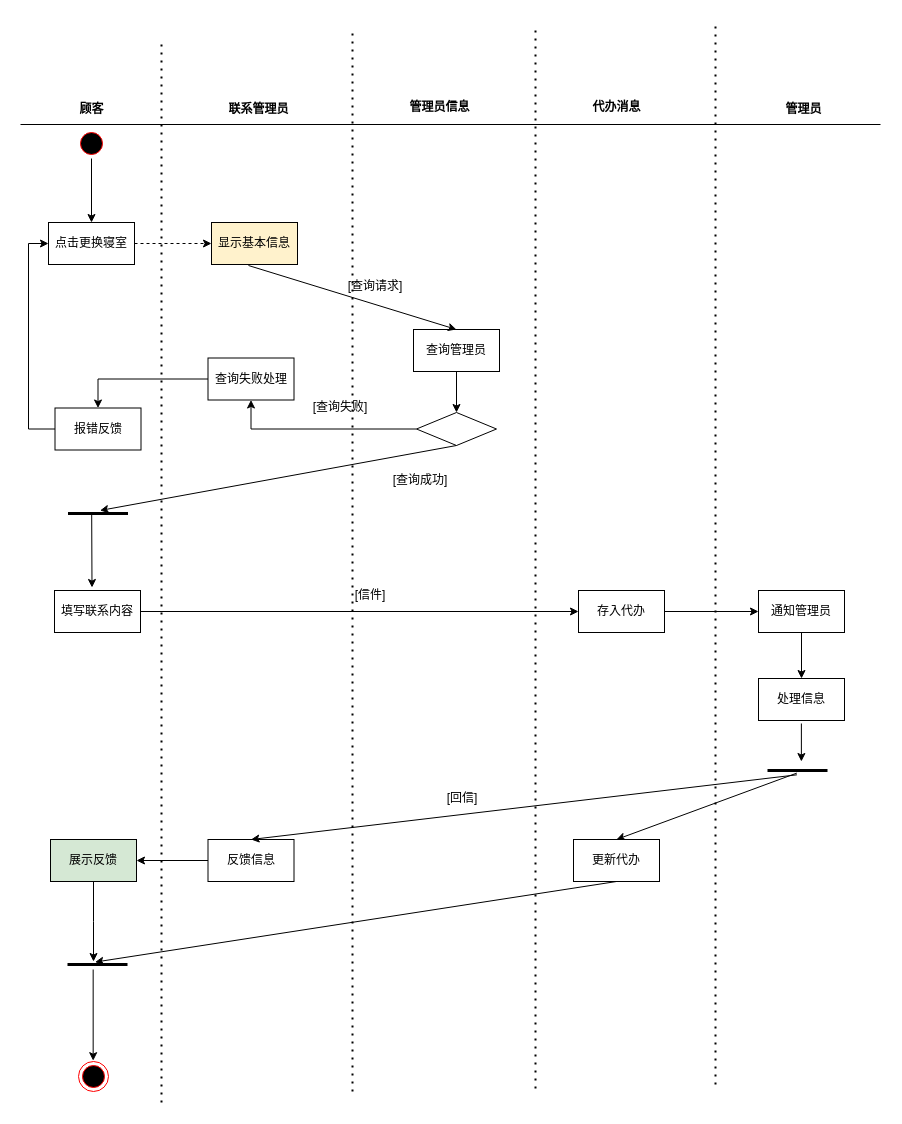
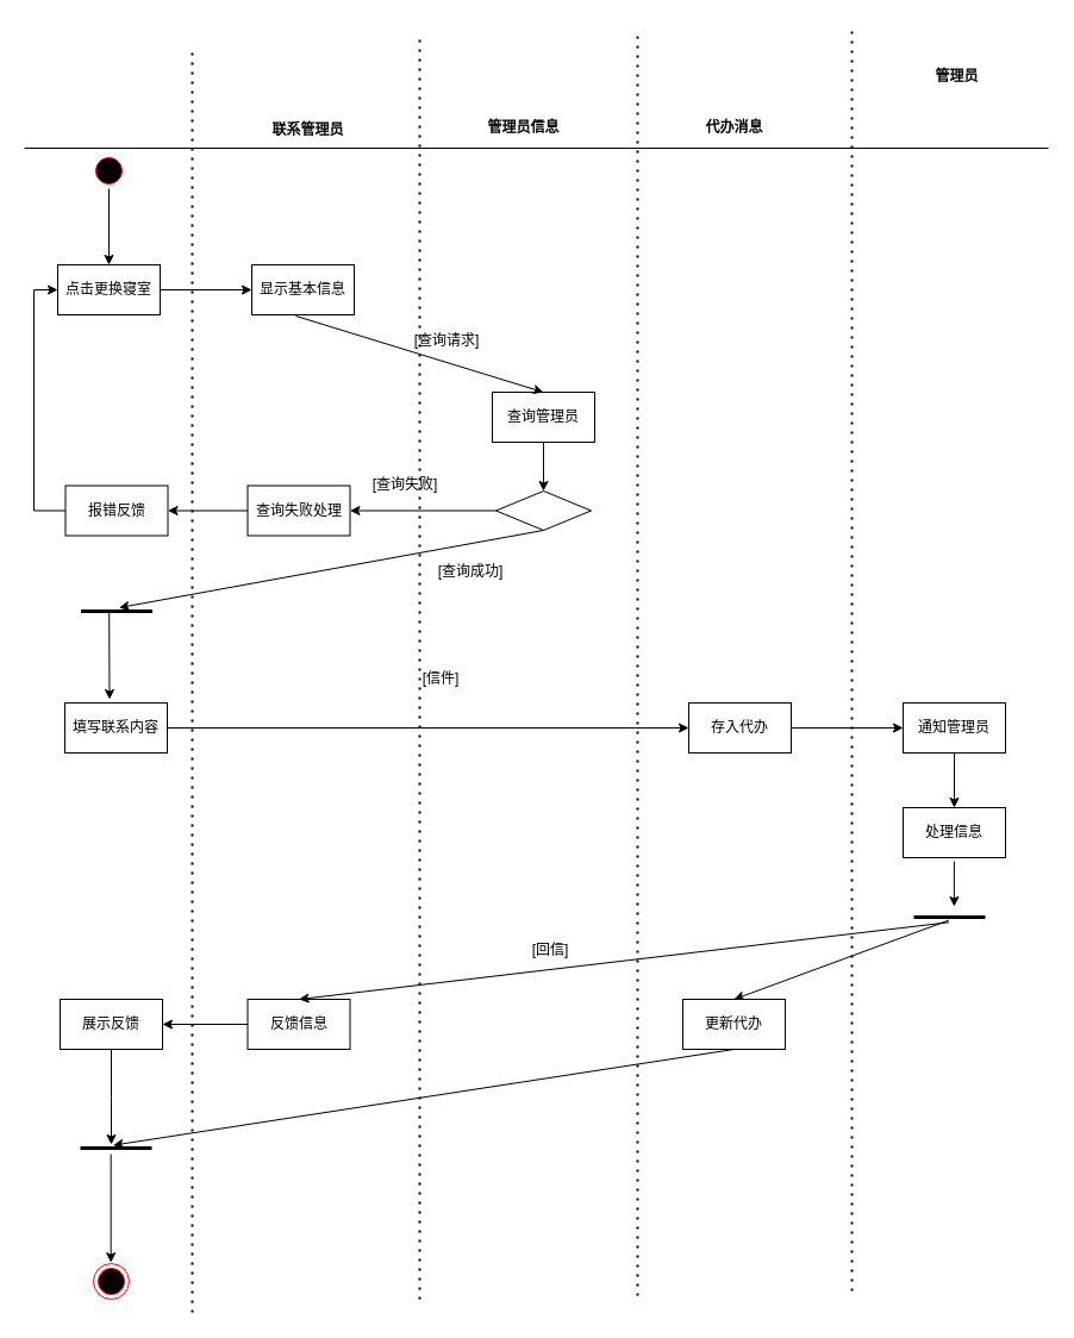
- <mxCell id="3" value="顾客" style="text;align=center;fontStyle=1;verticalAlign=middle;spacingLeft=3;spacingRight=3;strokeColor=none;rotatable=0;points=[[0,0.5],[1,0.5]];portConstraint=eastwest;html=1;" vertex="1" parent="1"><mxGeometry x="67" y="101" width="48" height="16" as="geometry" /></mxCell>
- <mxCell id="6" value="管理员" style="text;align=center;fontStyle=1;verticalAlign=middle;spacingLeft=3;spacingRight=3;strokeColor=none;rotatable=0;points=[[0,0.5],[1,0.5]];portConstraint=eastwest;html=1;" vertex="1" parent="1"><mxGeometry x="779" y="101" width="48" height="16" as="geometry" /></mxCell>
+ <mxCell id="6" value="管理员" style="text;align=center;fontStyle=1;verticalAlign=middle;spacingLeft=3;spacingRight=3;strokeColor=none;rotatable=0;points=[[0,0.5],[1,0.5]];portConstraint=eastwest;html=1;" vertex="1" parent="1"><mxGeometry x="779" y="56" width="48" height="16" as="geometry" /></mxCell>
- <mxCell id="9" style="edgeStyle=orthogonalEdgeStyle;rounded=0;orthogonalLoop=1;jettySize=auto;html=1;dashed=1;" edge="1" parent="1" source="10" target="11"><mxGeometry relative="1" as="geometry" /></mxCell>
+ <mxCell id="9" style="edgeStyle=orthogonalEdgeStyle;rounded=0;orthogonalLoop=1;jettySize=auto;html=1;" edge="1" parent="1" source="10" target="11"><mxGeometry relative="1" as="geometry" /></mxCell>
- <mxCell id="11" value="显示基本信息" style="html=1;whiteSpace=wrap;fillColor=#fff2cc;" vertex="1" parent="1"><mxGeometry x="211" y="222" width="86" height="42" as="geometry" /></mxCell>
+ <mxCell id="11" value="显示基本信息" style="html=1;whiteSpace=wrap;" vertex="1" parent="1"><mxGeometry x="211" y="222" width="86" height="42" as="geometry" /></mxCell>
- <mxCell id="22" value="查询失败处理" style="html=1;whiteSpace=wrap;" vertex="1" parent="1"><mxGeometry x="207.5" y="357.5" width="86" height="42" as="geometry" /></mxCell>
+ <mxCell id="22" value="查询失败处理" style="html=1;whiteSpace=wrap;" vertex="1" parent="1"><mxGeometry x="207.5" y="407.5" width="86" height="42" as="geometry" /></mxCell>
- <mxCell id="29" value="[查询成功]" style="text;html=1;strokeColor=none;fillColor=none;align=center;verticalAlign=middle;whiteSpace=wrap;rounded=0;" vertex="1" parent="1"><mxGeometry x="390" y="465" width="60" height="30" as="geometry" /></mxCell>
+ <mxCell id="29" value="[查询成功]" style="text;html=1;strokeColor=none;fillColor=none;align=center;verticalAlign=middle;whiteSpace=wrap;rounded=0;" vertex="1" parent="1"><mxGeometry x="365" y="465" width="60" height="30" as="geometry" /></mxCell>
- <mxCell id="45" value="[信件]" style="text;html=1;strokeColor=none;fillColor=none;align=center;verticalAlign=middle;whiteSpace=wrap;rounded=0;" vertex="1" parent="1"><mxGeometry x="340" y="580" width="60" height="30" as="geometry" /></mxCell>
+ <mxCell id="45" value="[信件]" style="text;html=1;strokeColor=none;fillColor=none;align=center;verticalAlign=middle;whiteSpace=wrap;rounded=0;" vertex="1" parent="1"><mxGeometry x="340" y="555" width="60" height="30" as="geometry" /></mxCell>
- <mxCell id="47" value="展示反馈" style="html=1;whiteSpace=wrap;fillColor=#d5e8d4;" vertex="1" parent="1"><mxGeometry x="50" y="839" width="86" height="42" as="geometry" /></mxCell>
+ <mxCell id="47" value="展示反馈" style="html=1;whiteSpace=wrap;" vertex="1" parent="1"><mxGeometry x="50" y="839" width="86" height="42" as="geometry" /></mxCell>
